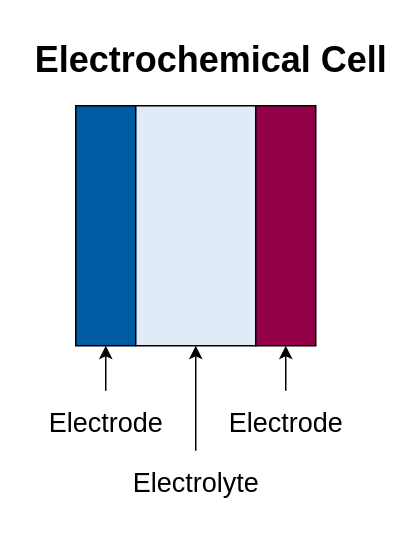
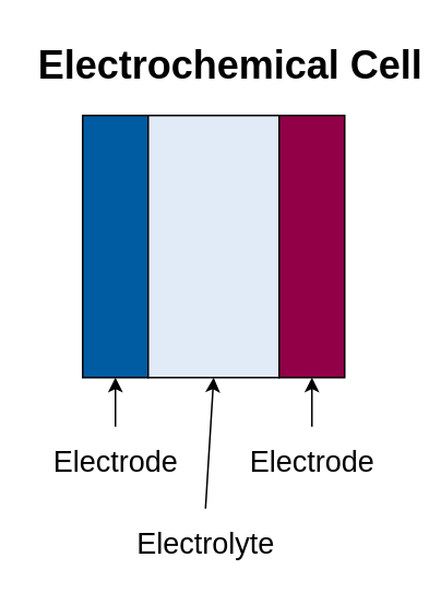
- <mxCell id="10" value="&lt;span style=&quot;font-weight: normal;&quot;&gt;&lt;font style=&quot;font-size: 18px;&quot;&gt;Electrolyte&lt;/font&gt;&lt;/span&gt;" style="text;strokeColor=none;fillColor=none;html=1;fontSize=24;fontStyle=1;verticalAlign=middle;align=center;" vertex="1" parent="1"><mxGeometry x="80" y="300" width="100" height="40" as="geometry" /></mxCell>
+ <mxCell id="10" value="&lt;span style=&quot;font-weight: normal;&quot;&gt;&lt;font style=&quot;font-size: 18px;&quot;&gt;Electrolyte&lt;/font&gt;&lt;/span&gt;" style="text;strokeColor=none;fillColor=none;html=1;fontSize=24;fontStyle=1;verticalAlign=middle;align=center;" vertex="1" parent="1"><mxGeometry x="75" y="310" width="100" height="40" as="geometry" /></mxCell>
